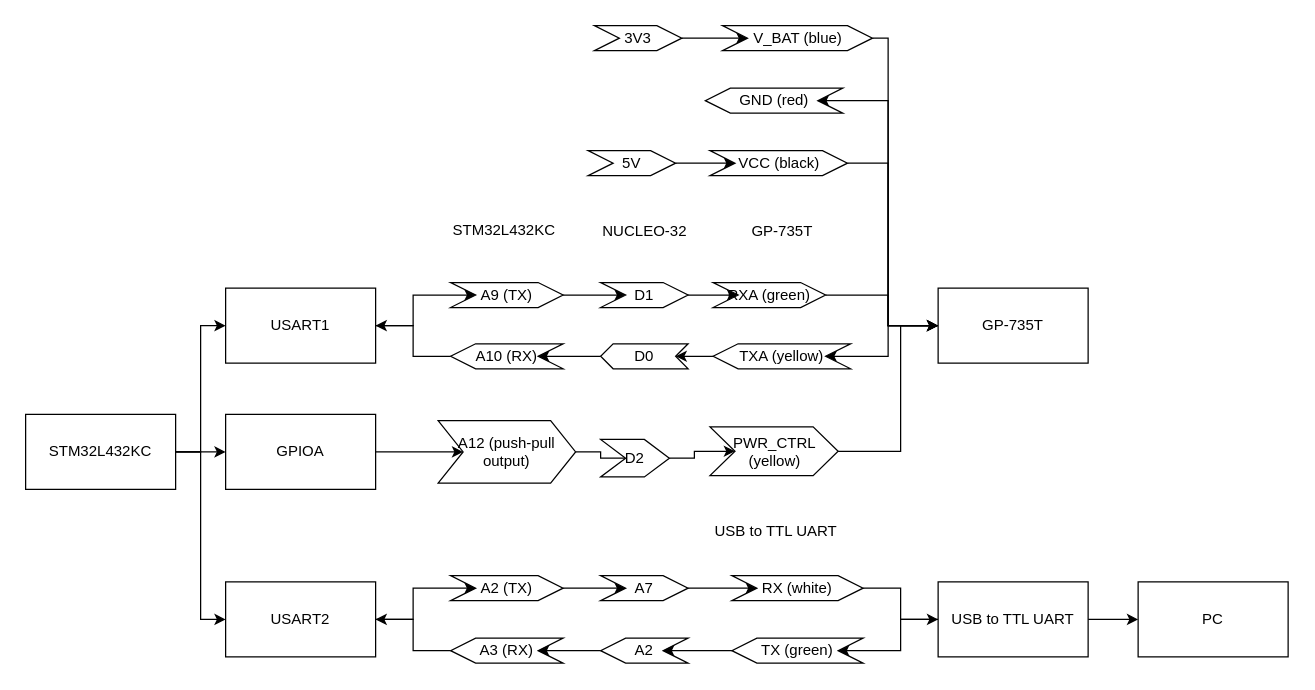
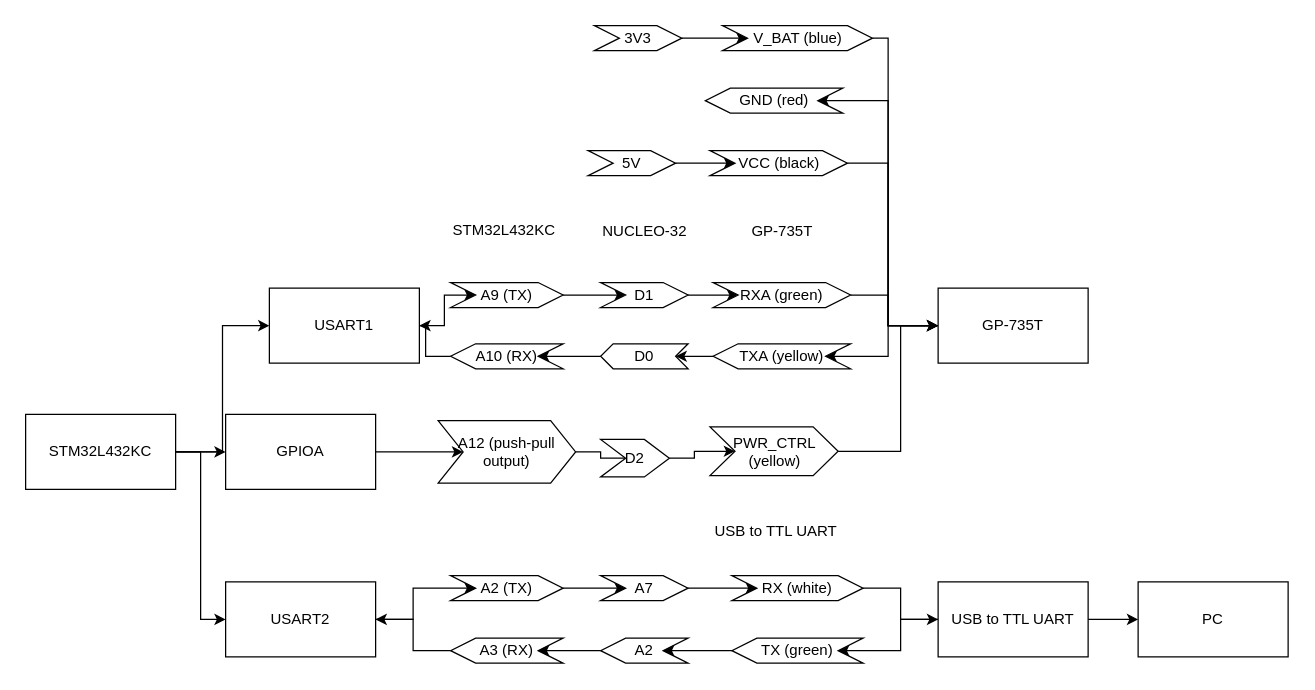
- <mxCell id="38" value="&lt;div&gt;RXA (green)&lt;/div&gt;" style="shape=step;perimeter=stepPerimeter;whiteSpace=wrap;html=1;fixedSize=1;" vertex="1" parent="1"><mxGeometry x="570" y="225.5" width="90" height="20" as="geometry" /></mxCell>
+ <mxCell id="38" value="&lt;div&gt;RXA (green)&lt;/div&gt;" style="shape=step;perimeter=stepPerimeter;whiteSpace=wrap;html=1;fixedSize=1;" vertex="1" parent="1"><mxGeometry x="570" y="225.5" width="110" height="20" as="geometry" /></mxCell>
- <mxCell id="13" value="USART1" style="rounded=0;whiteSpace=wrap;html=1;movable=1;resizable=1;rotatable=1;deletable=1;editable=1;locked=0;connectable=1;" vertex="1" parent="1"><mxGeometry x="180" y="230" width="120" height="60" as="geometry" /></mxCell>
+ <mxCell id="13" value="USART1" style="rounded=0;whiteSpace=wrap;html=1;movable=1;resizable=1;rotatable=1;deletable=1;editable=1;locked=0;connectable=1;" vertex="1" parent="1"><mxGeometry x="215" y="230" width="120" height="60" as="geometry" /></mxCell>
